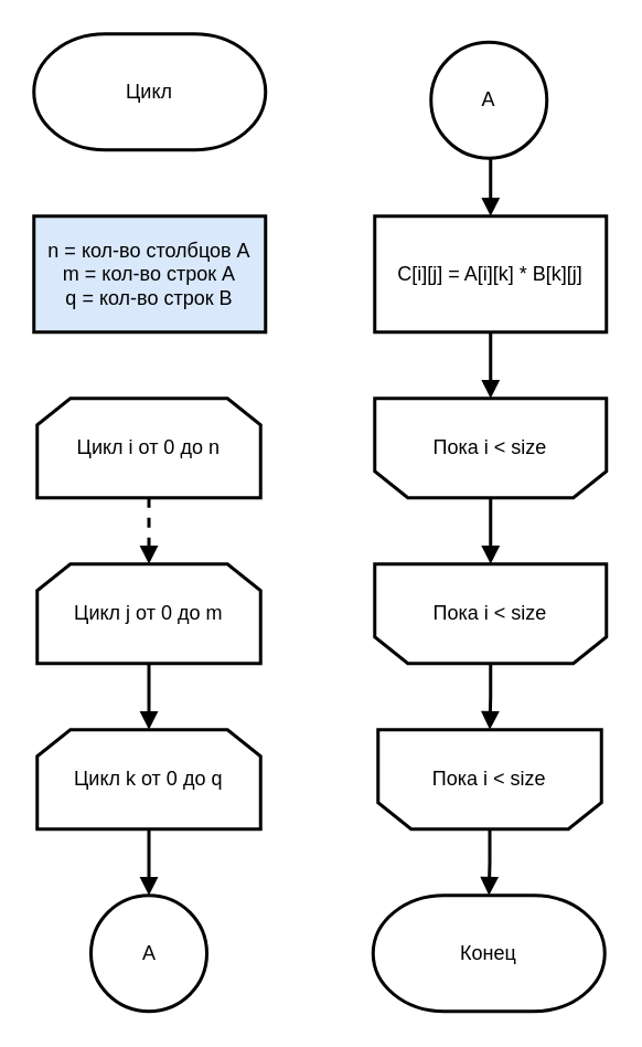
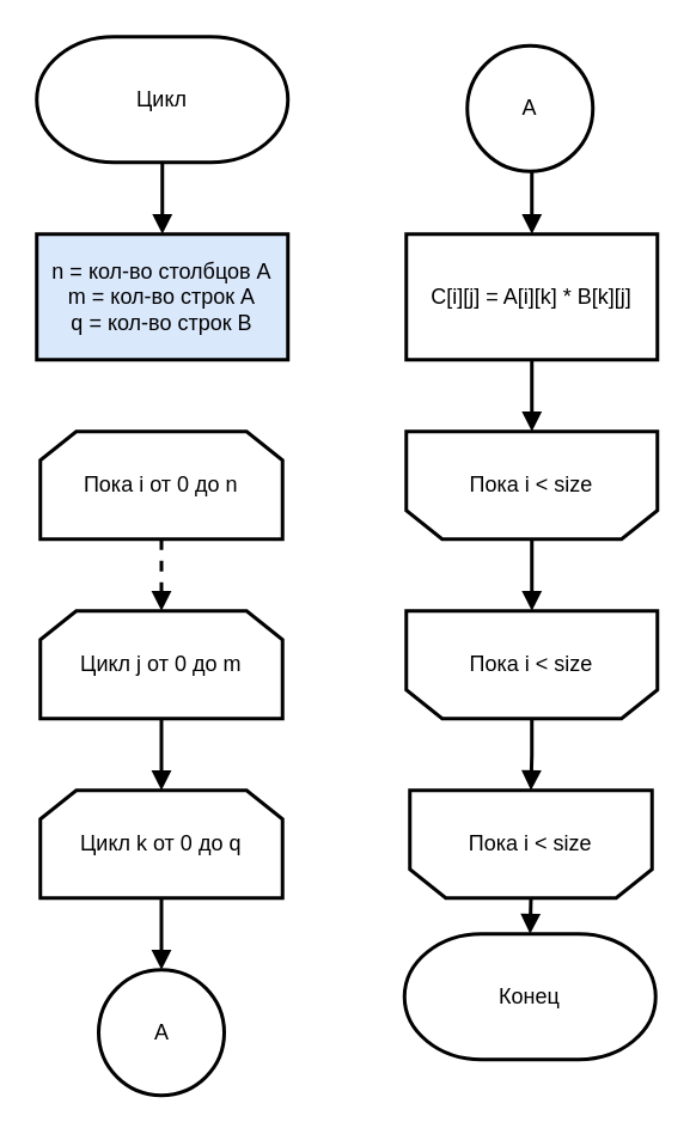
+ <mxCell id="2" style="edgeStyle=orthogonalEdgeStyle;rounded=0;orthogonalLoop=1;jettySize=auto;html=1;exitX=0.5;exitY=1;exitDx=0;exitDy=0;exitPerimeter=0;entryX=0.5;entryY=0;entryDx=0;entryDy=0;endArrow=block;endFill=1;strokeWidth=2;" edge="1" parent="1" source="3" target="4"><mxGeometry relative="1" as="geometry" /></mxCell>
- <mxCell id="6" value="Цикл i от 0 до n" style="strokeWidth=2;html=1;shape=loopLimit;whiteSpace=wrap;" vertex="1" parent="1"><mxGeometry x="22" y="240" width="135" height="60" as="geometry" /></mxCell>
+ <mxCell id="6" value="Пока i от 0 до n" style="strokeWidth=2;html=1;shape=loopLimit;whiteSpace=wrap;" vertex="1" parent="1"><mxGeometry x="22" y="240" width="135" height="60" as="geometry" /></mxCell>
- <mxCell id="19" value="Конец" style="strokeWidth=2;html=1;shape=mxgraph.flowchart.terminator;whiteSpace=wrap;" vertex="1" parent="1"><mxGeometry x="225" y="540" width="140" height="70" as="geometry" /></mxCell>
+ <mxCell id="19" value="Конец" style="strokeWidth=2;html=1;shape=mxgraph.flowchart.terminator;whiteSpace=wrap;" vertex="1" parent="1"><mxGeometry x="225" y="520" width="140" height="70" as="geometry" /></mxCell>
